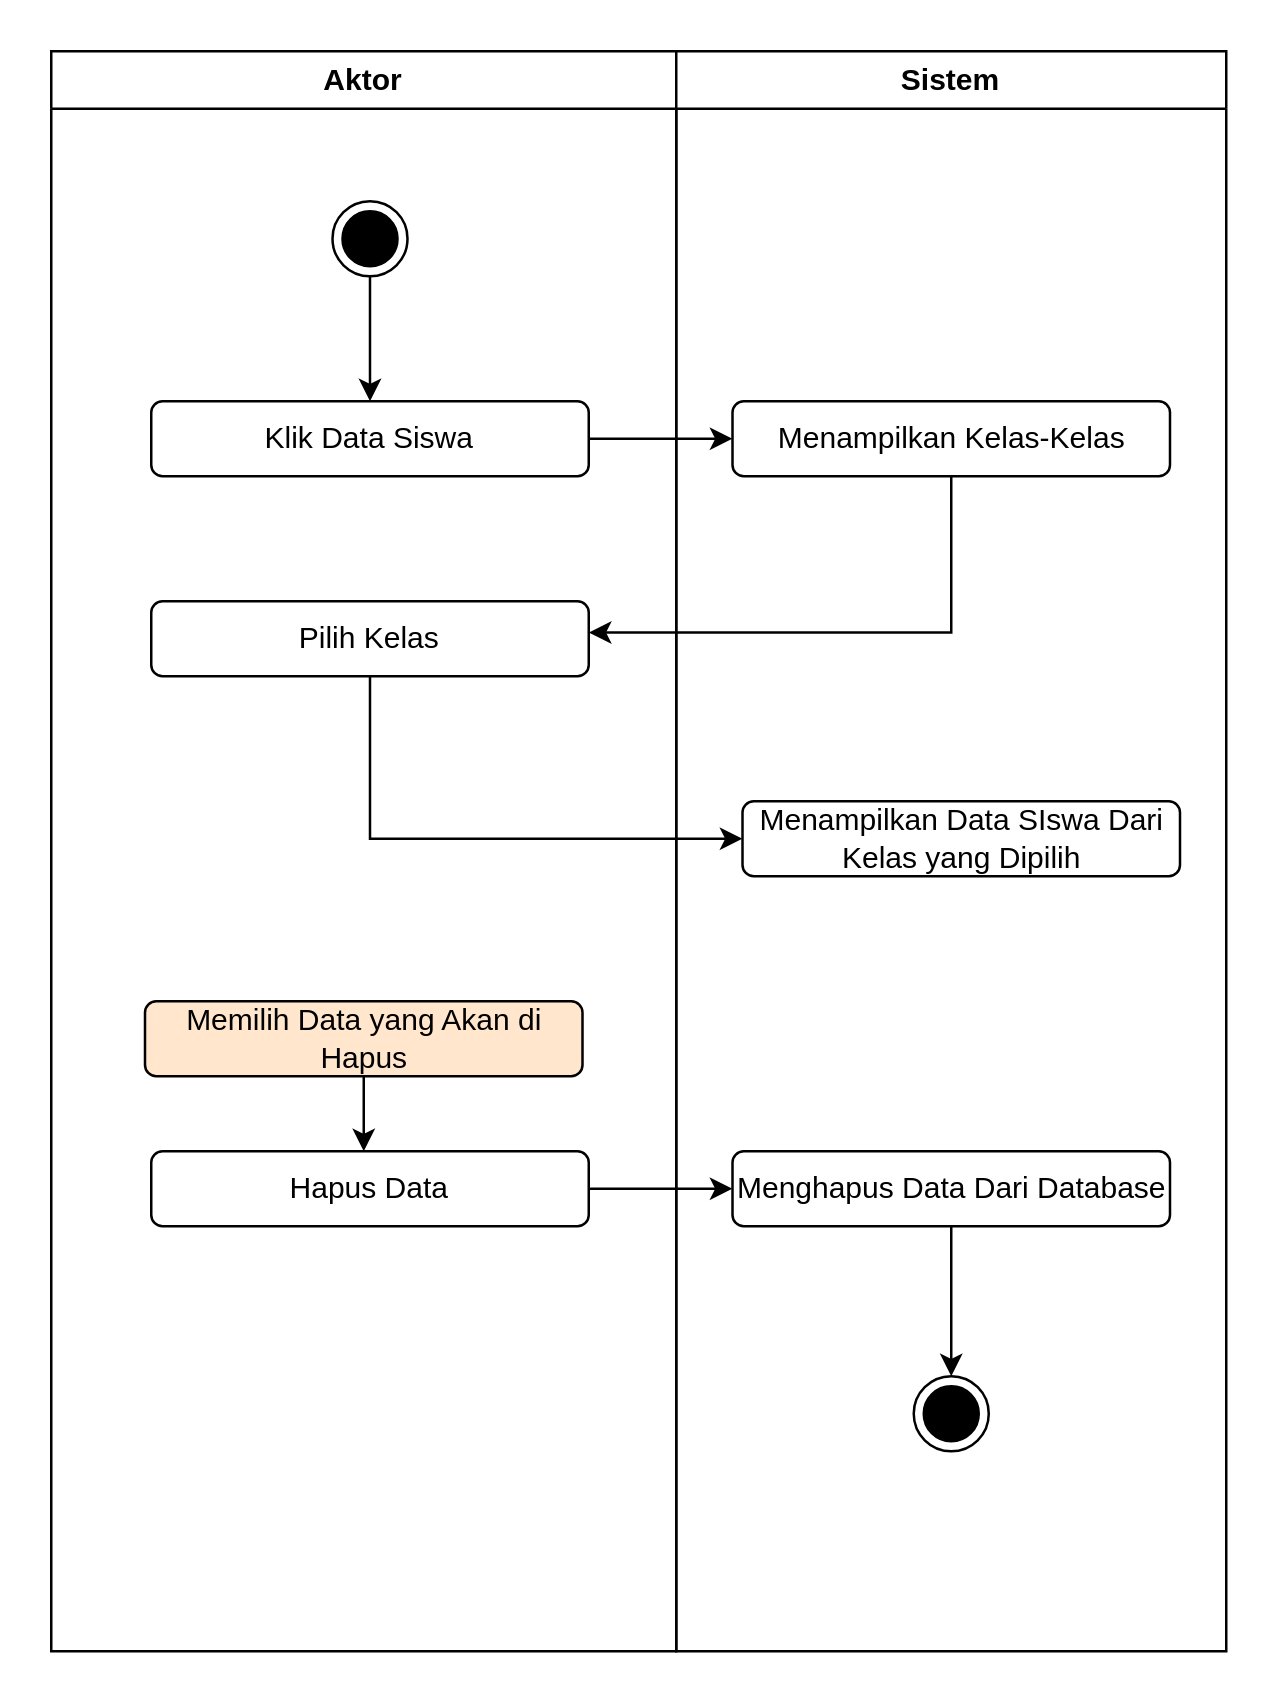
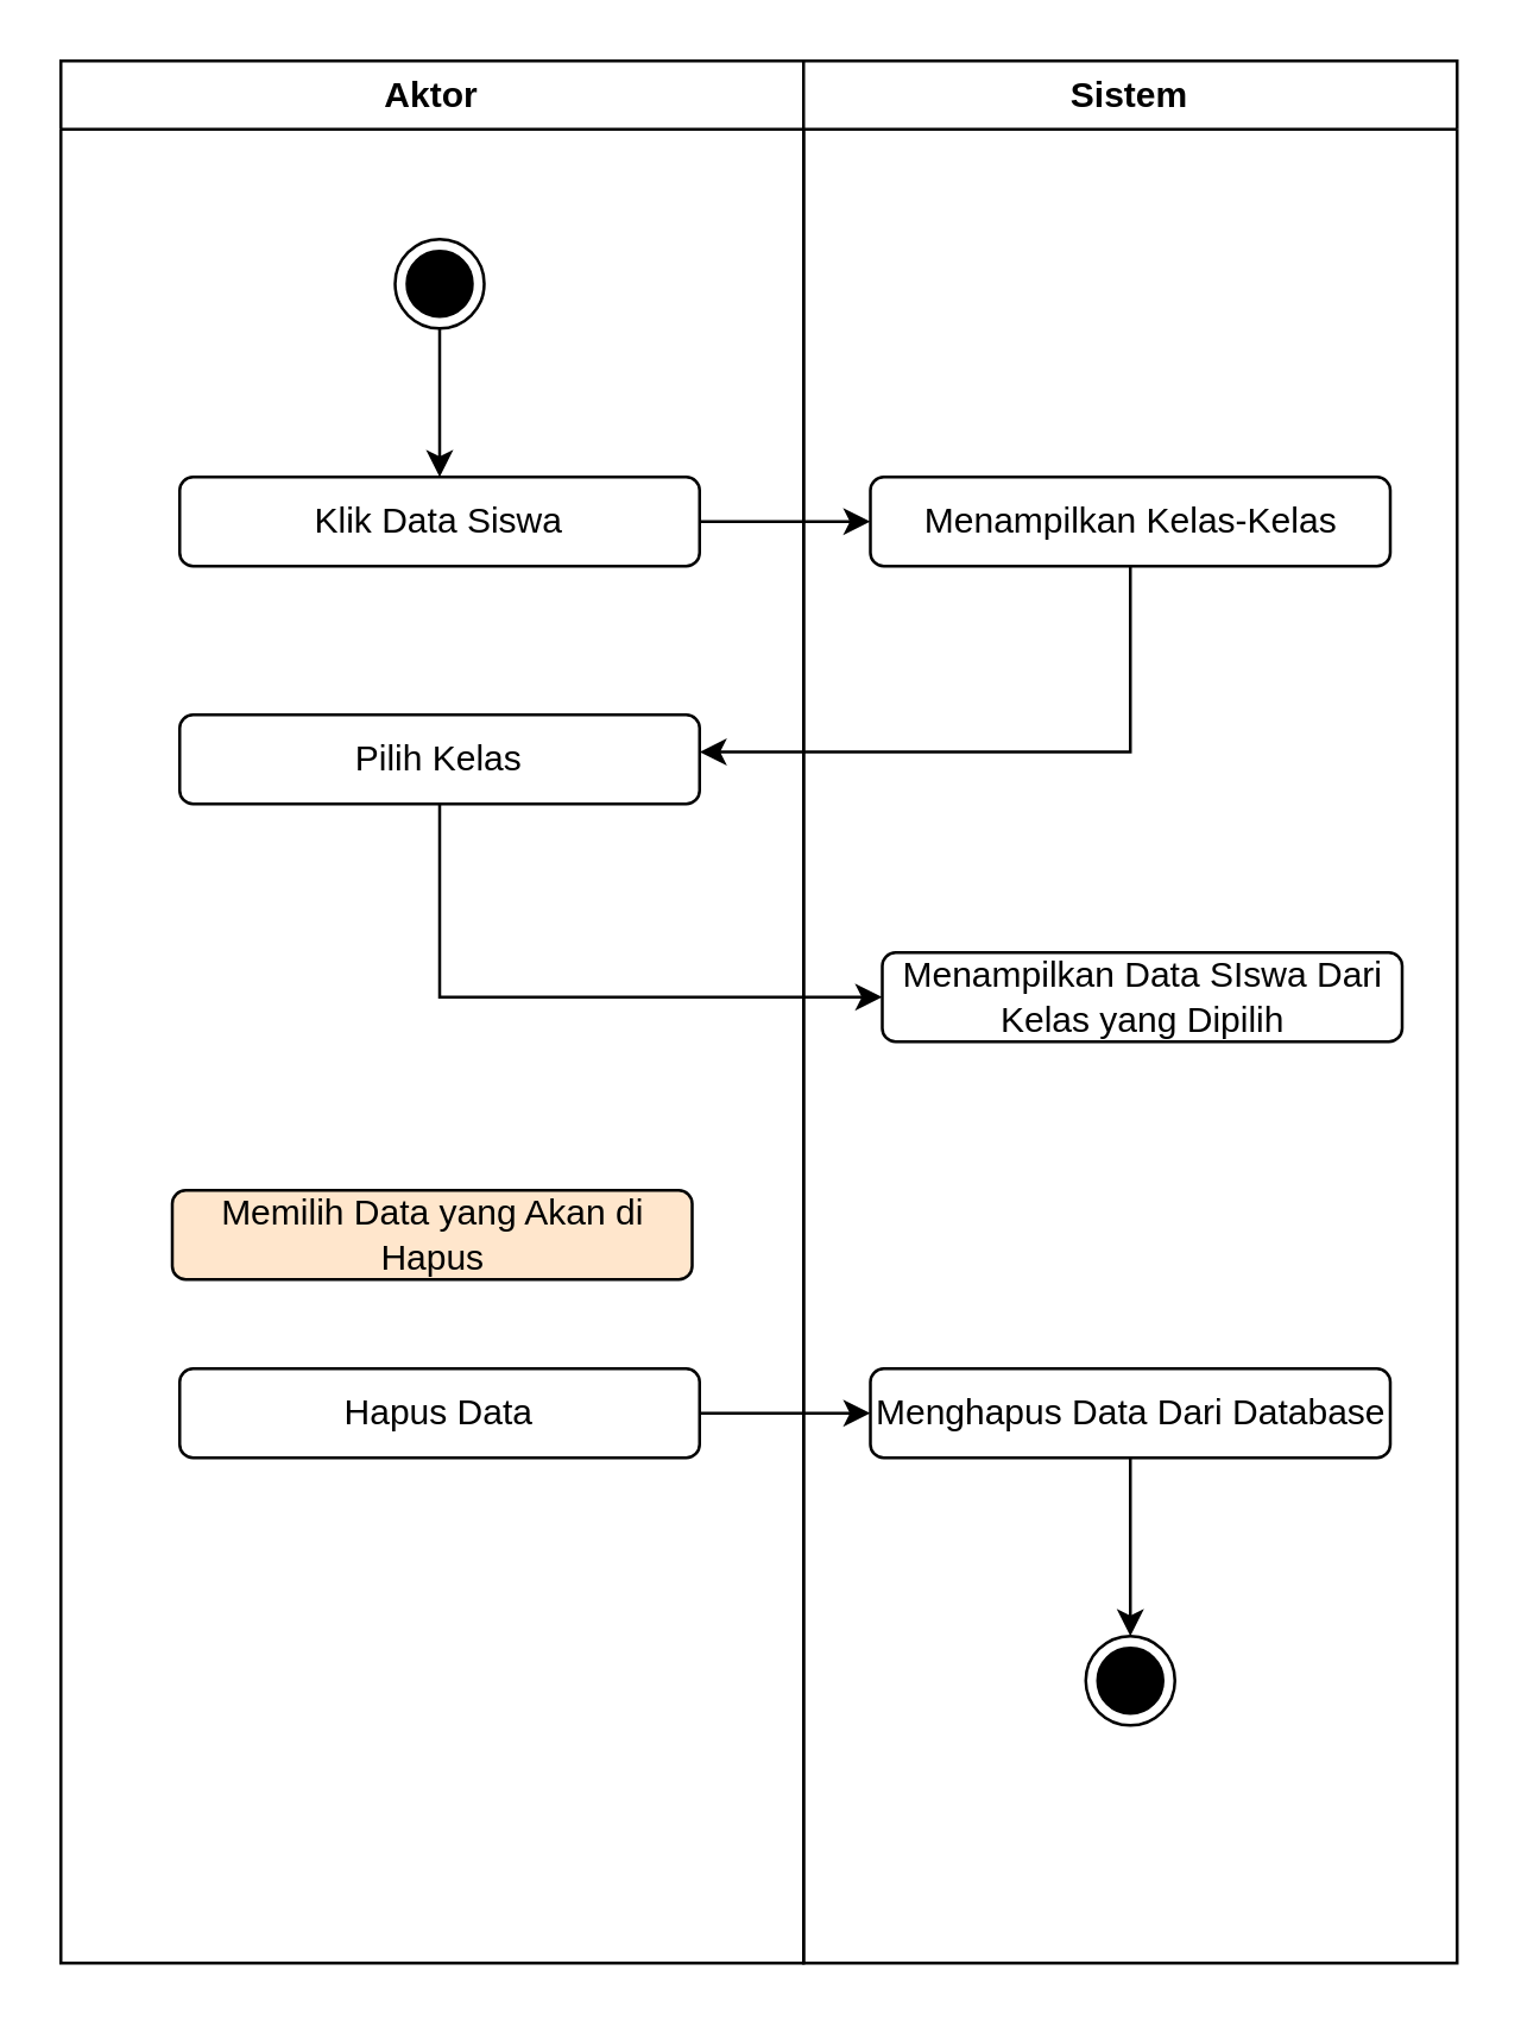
- <mxCell id="7" style="edgeStyle=orthogonalEdgeStyle;rounded=0;orthogonalLoop=1;jettySize=auto;html=1;" edge="1" parent="2" source="8" target="10"><mxGeometry relative="1" as="geometry"><Array as="points"><mxPoint x="128" y="440" /><mxPoint x="128" y="440" /></Array></mxGeometry></mxCell>
